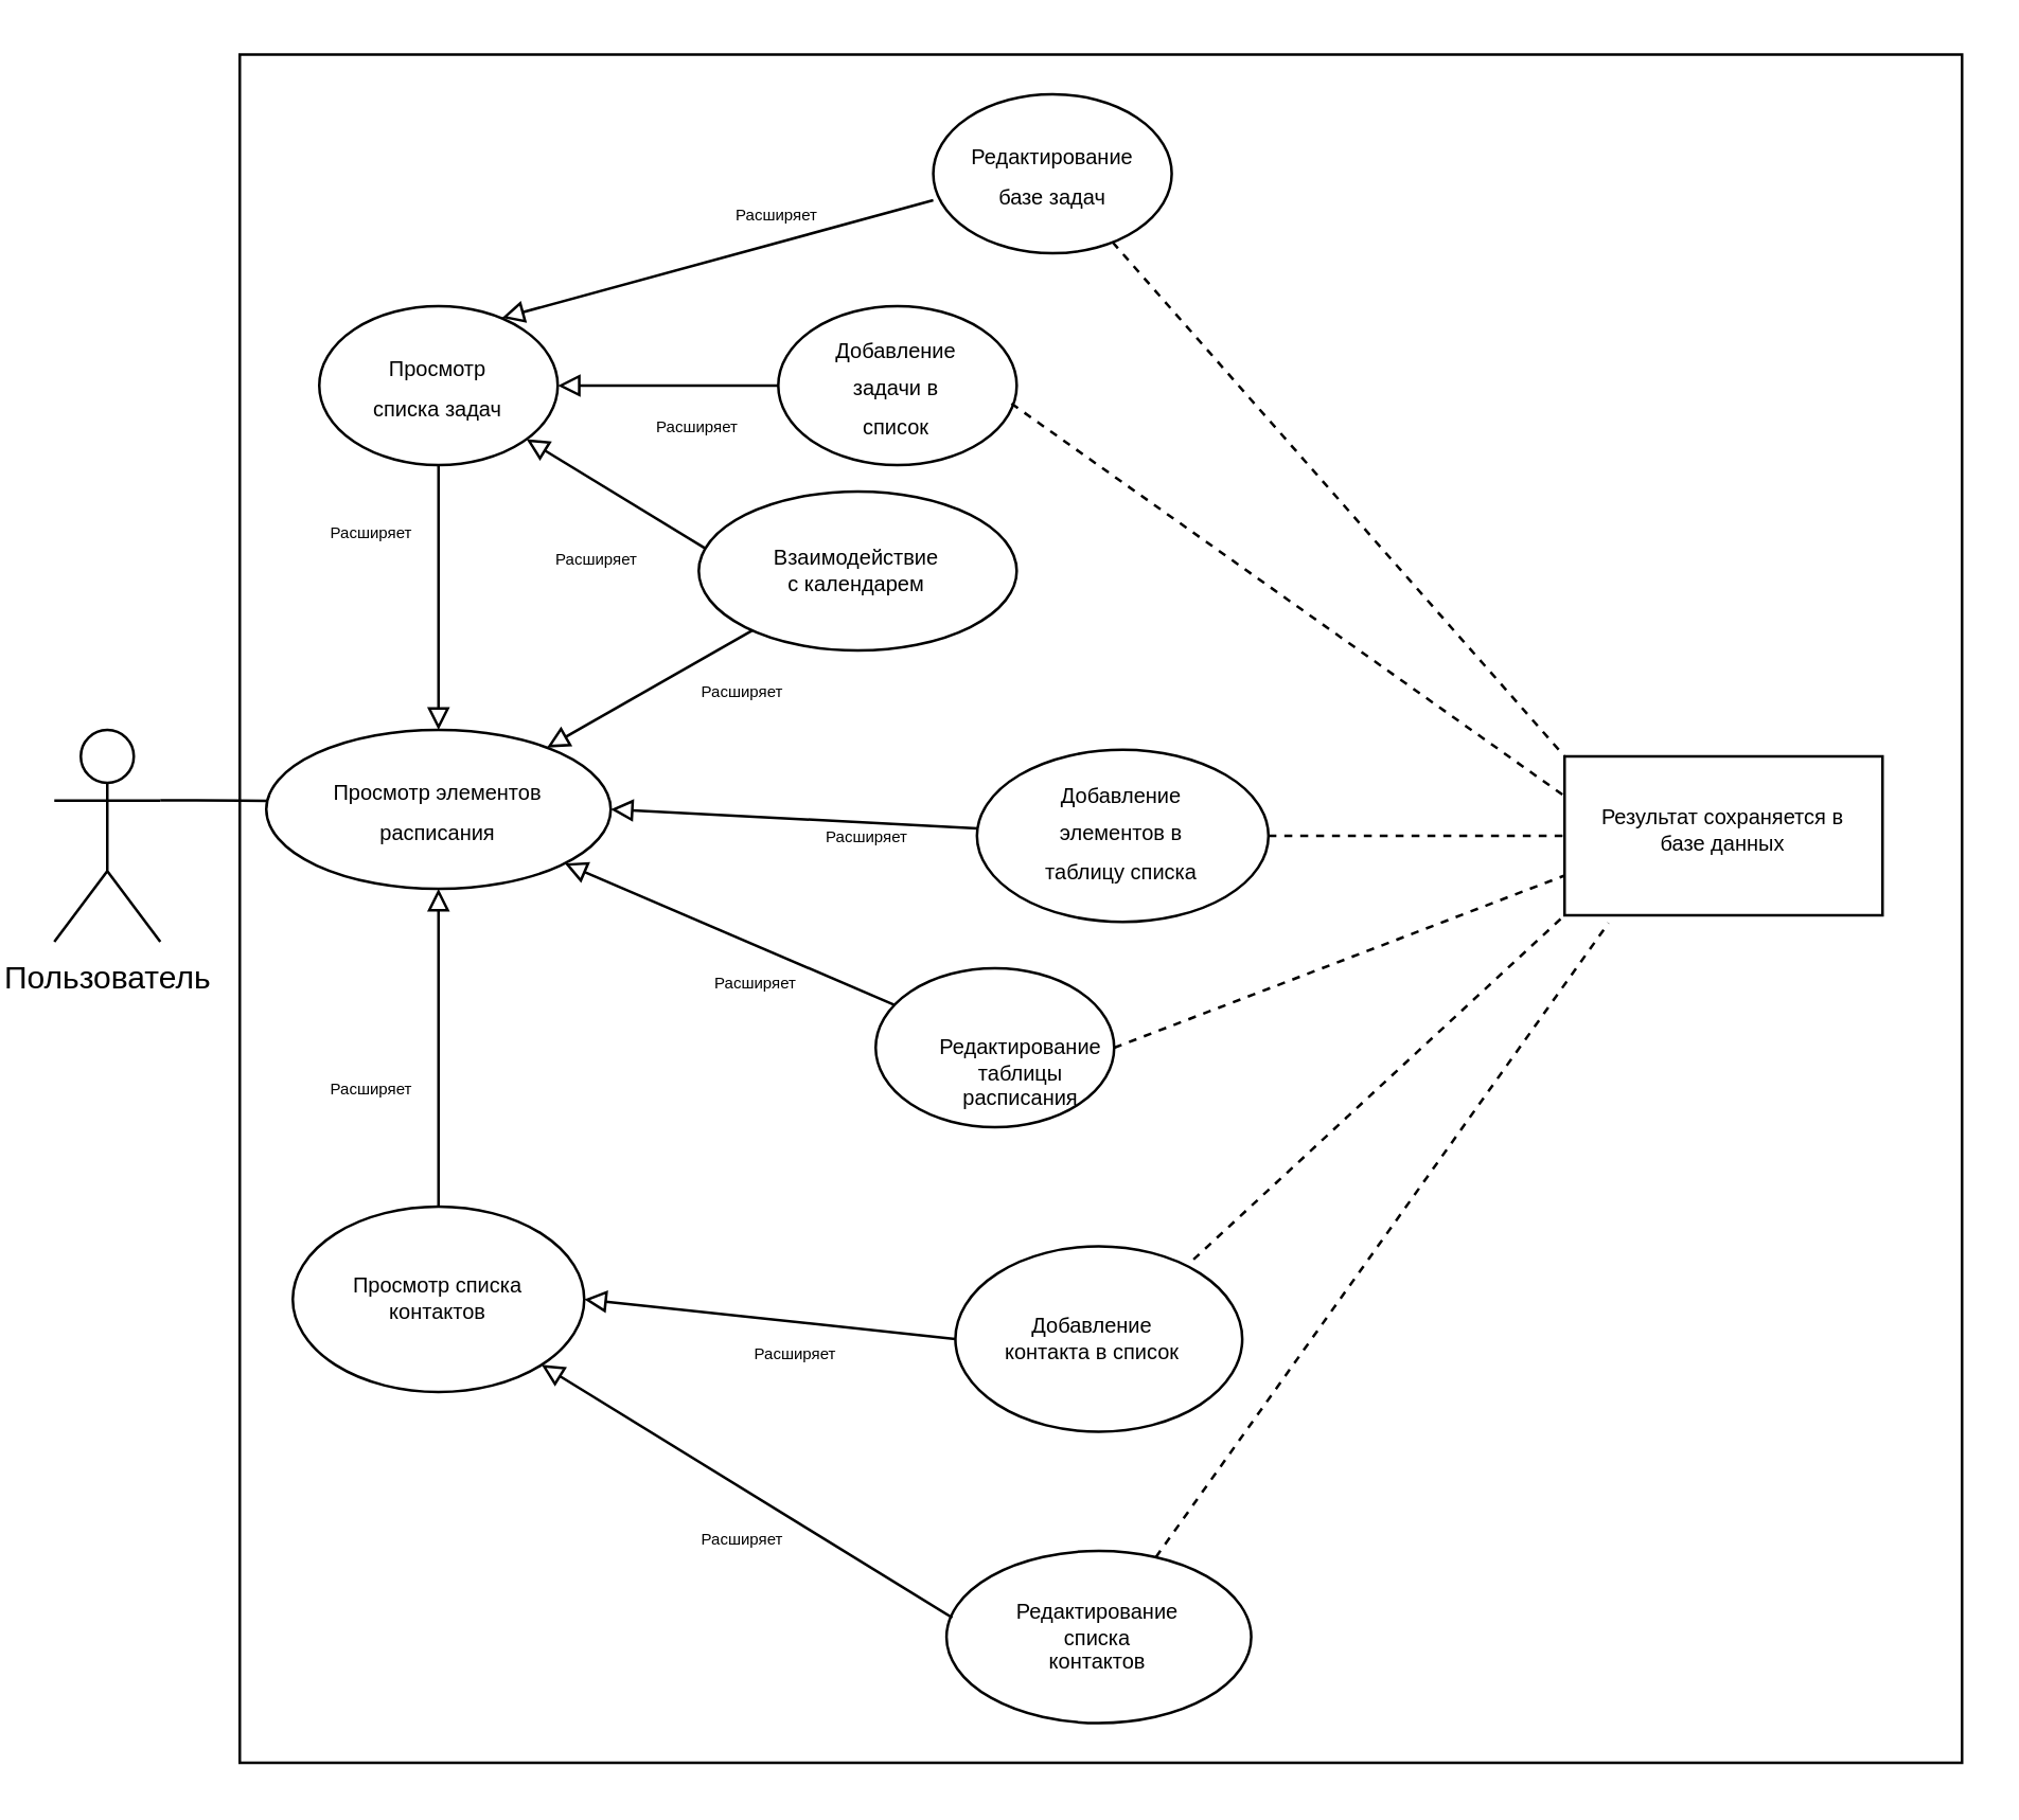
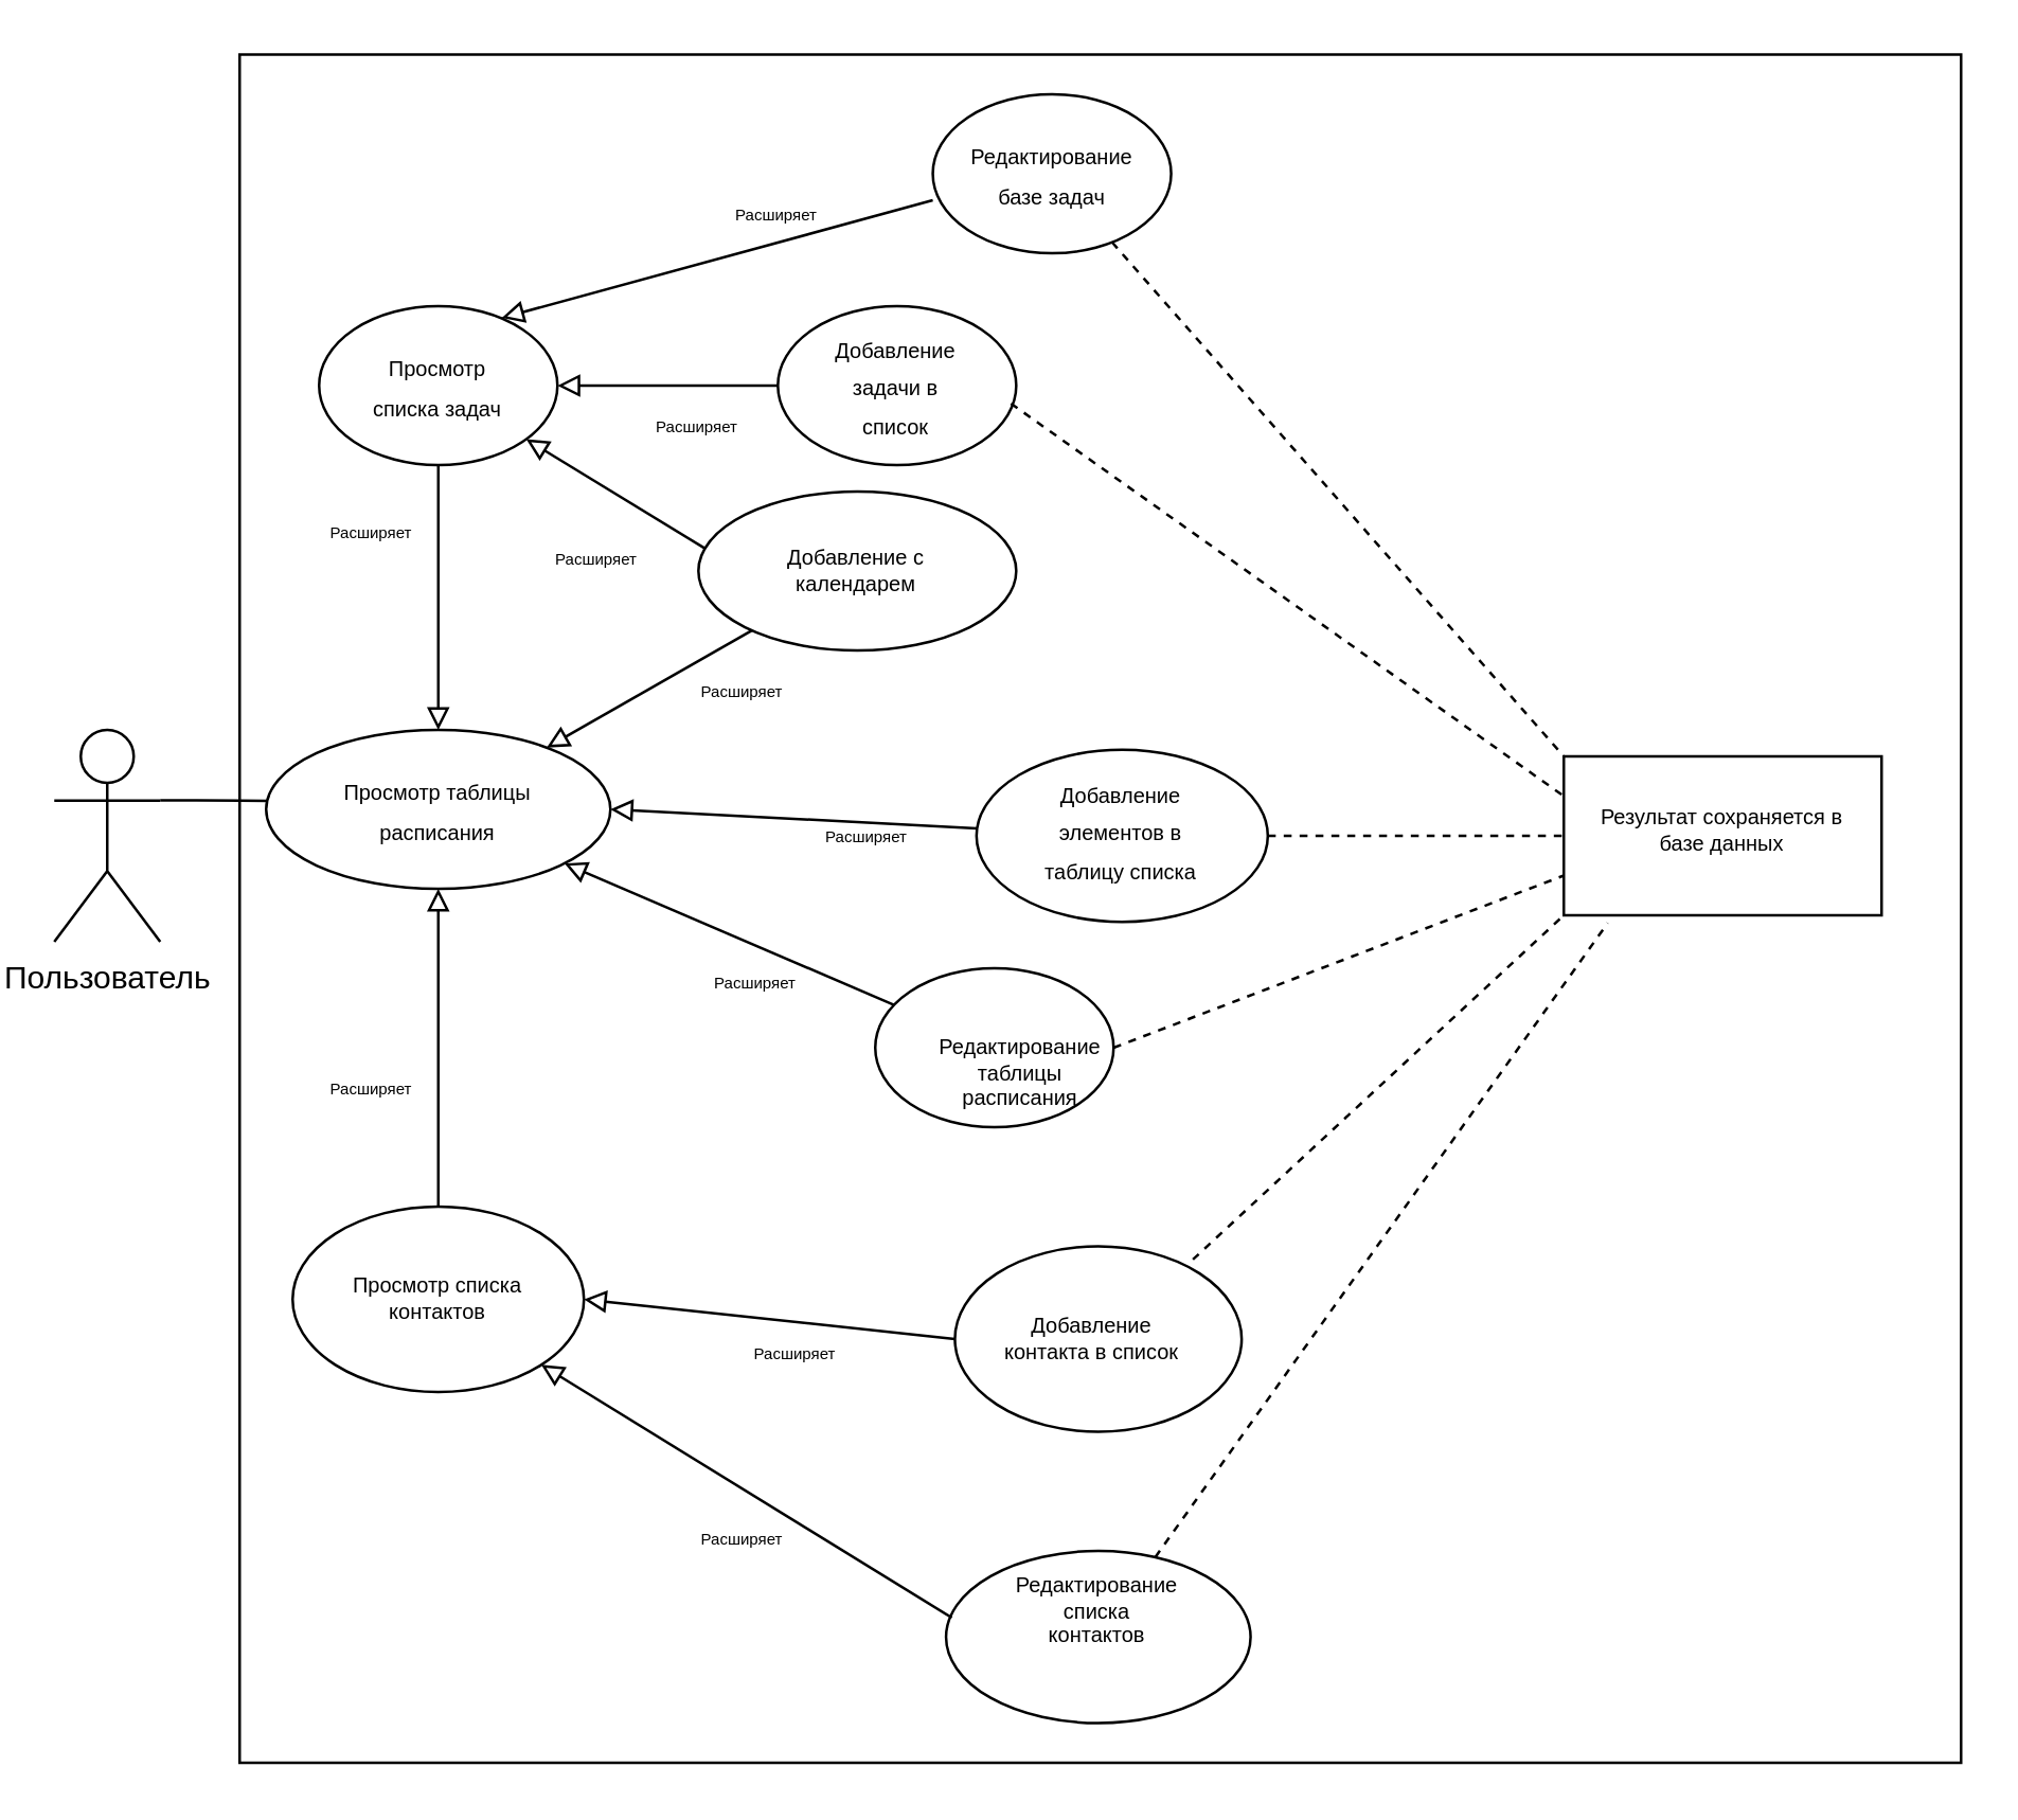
- <mxCell id="11" value="&lt;font style=&quot;font-size: 8px;&quot;&gt;Взаимодействие с календарем&lt;/font&gt;" style="text;html=1;strokeColor=none;fillColor=none;align=center;verticalAlign=middle;whiteSpace=wrap;rounded=1;fontSize=7;" vertex="1" parent="1"><mxGeometry x="293.23" y="200" width="60" height="30" as="geometry" /></mxCell>
+ <mxCell id="11" value="&lt;font style=&quot;font-size: 8px;&quot;&gt;Добавление с календарем&lt;/font&gt;" style="text;html=1;strokeColor=none;fillColor=none;align=center;verticalAlign=middle;whiteSpace=wrap;rounded=1;fontSize=7;" vertex="1" parent="1"><mxGeometry x="293.23" y="200" width="60" height="30" as="geometry" /></mxCell>
- <mxCell id="6" value="&lt;font style=&quot;font-size: 8px;&quot;&gt;Просмотр элементов раcписания&lt;/font&gt;" style="text;html=1;strokeColor=none;fillColor=none;align=center;verticalAlign=middle;whiteSpace=wrap;rounded=1;" vertex="1" parent="1"><mxGeometry x="120" y="290" width="90" height="30" as="geometry" /></mxCell>
+ <mxCell id="6" value="&lt;font style=&quot;font-size: 8px;&quot;&gt;Просмотр таблицы раcписания&lt;/font&gt;" style="text;html=1;strokeColor=none;fillColor=none;align=center;verticalAlign=middle;whiteSpace=wrap;rounded=1;" vertex="1" parent="1"><mxGeometry x="120" y="290" width="90" height="30" as="geometry" /></mxCell>
- <mxCell id="33" value="&lt;font style=&quot;font-size: 8px;&quot;&gt;Редактирование списка контактов&lt;/font&gt;" style="text;html=1;strokeColor=none;fillColor=none;align=center;verticalAlign=middle;whiteSpace=wrap;rounded=0;fontSize=6;" vertex="1" parent="1"><mxGeometry x="384.23" y="602.5" width="60" height="30" as="geometry" /></mxCell>
+ <mxCell id="33" value="&lt;font style=&quot;font-size: 8px;&quot;&gt;Редактирование списка контактов&lt;/font&gt;" style="text;html=1;strokeColor=none;fillColor=none;align=center;verticalAlign=middle;whiteSpace=wrap;rounded=0;fontSize=6;" vertex="1" parent="1"><mxGeometry x="384.23" y="592.5" width="60" height="30" as="geometry" /></mxCell>
